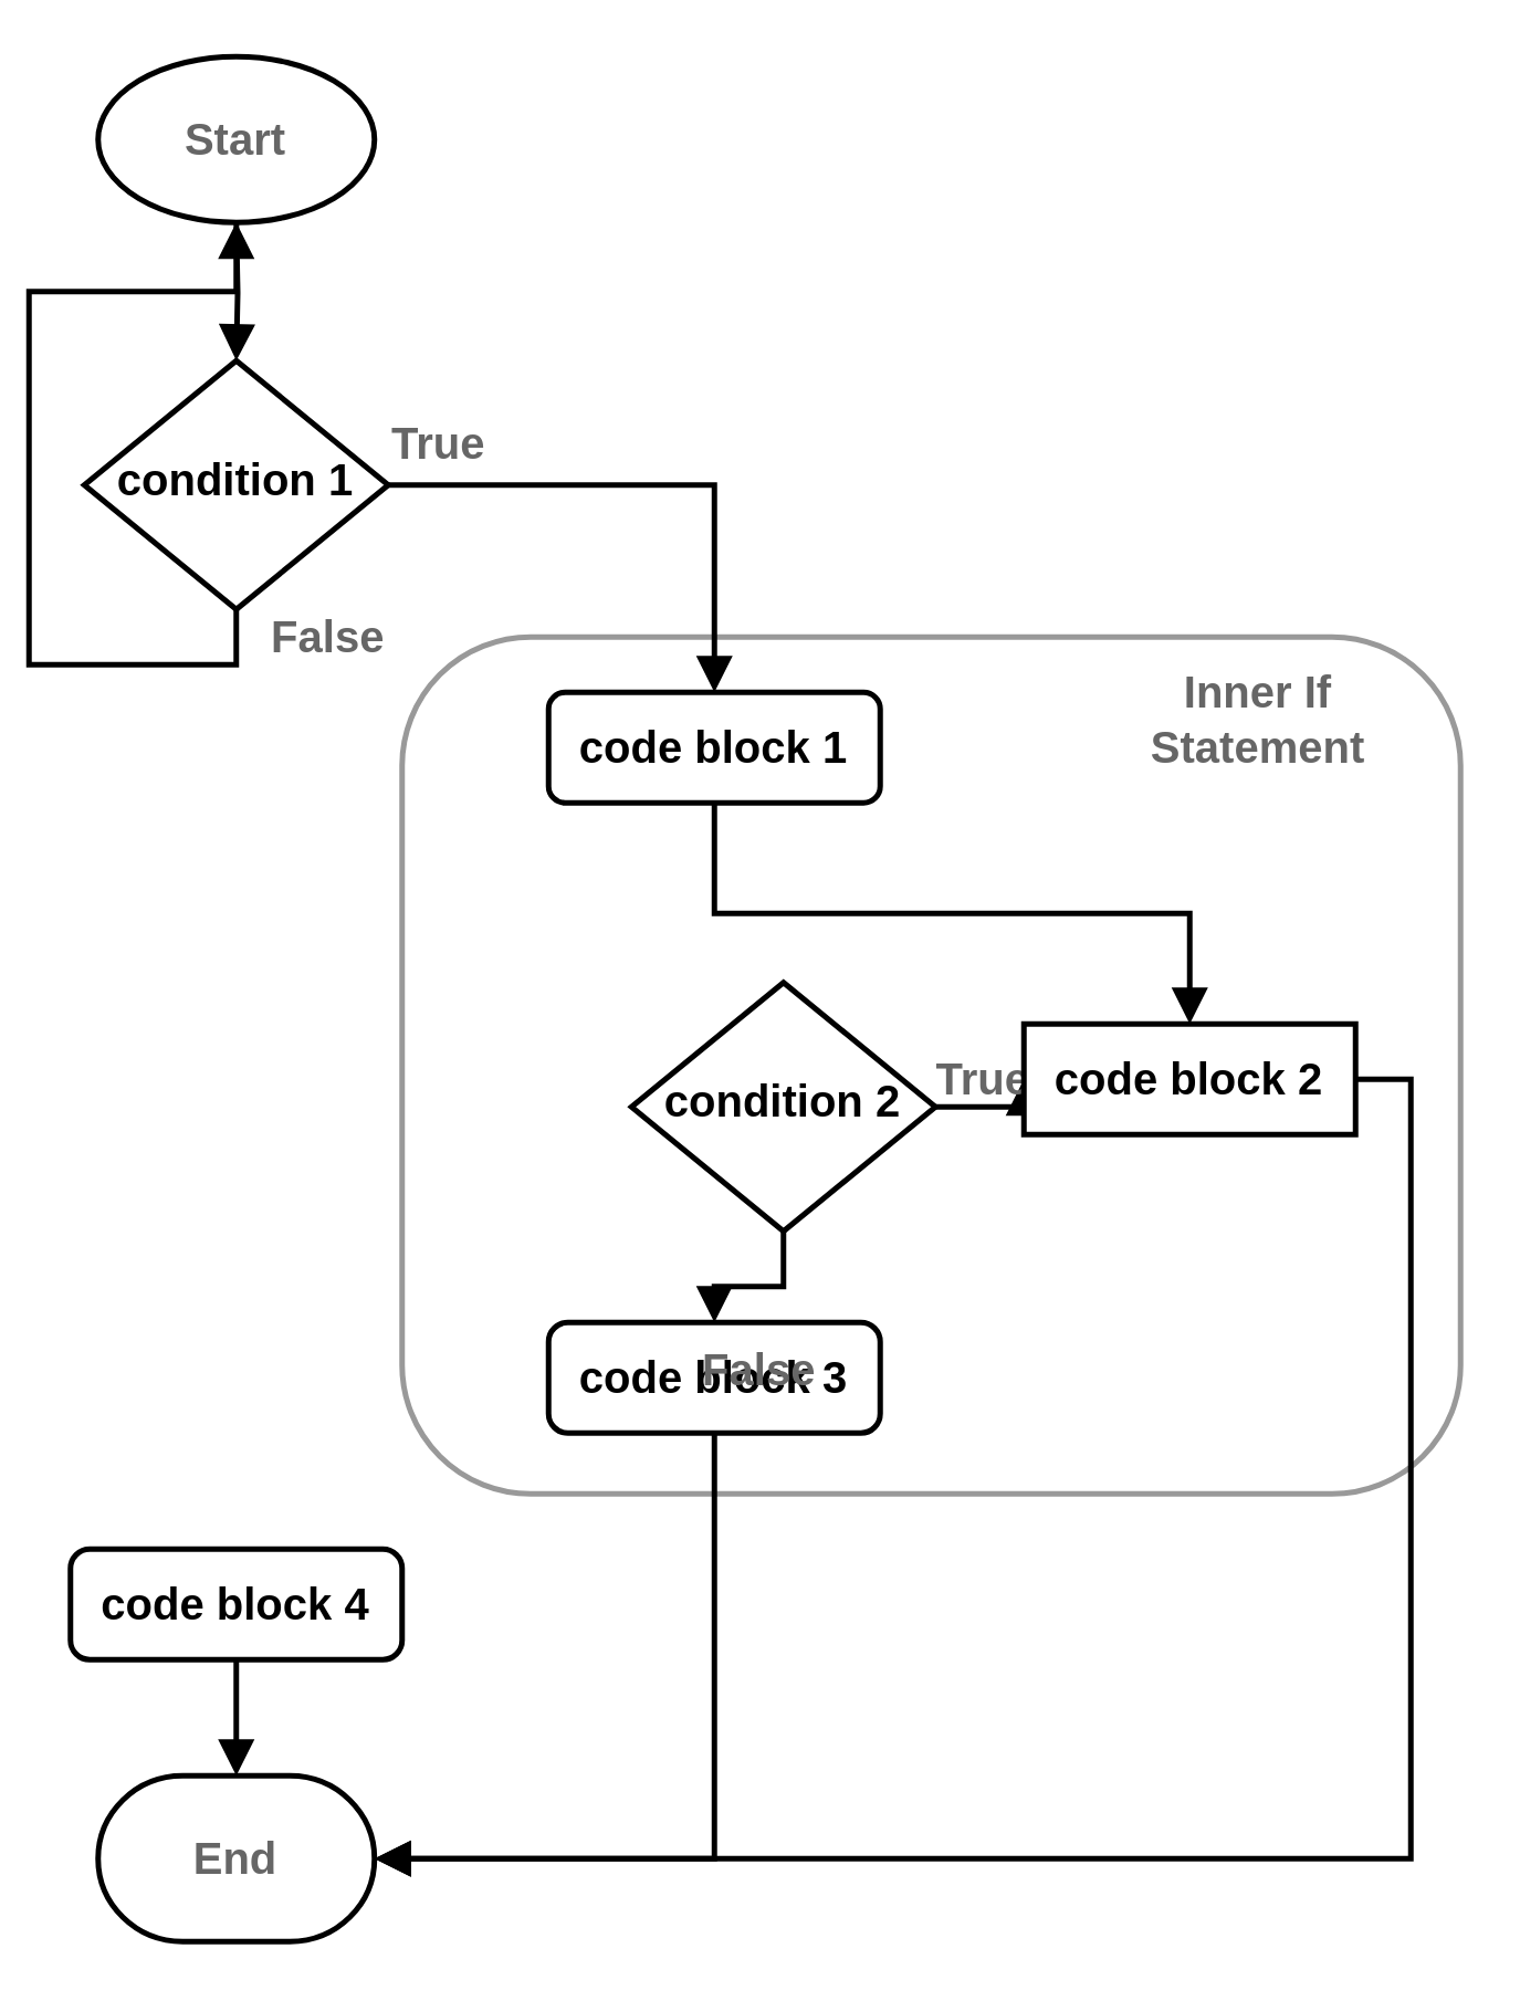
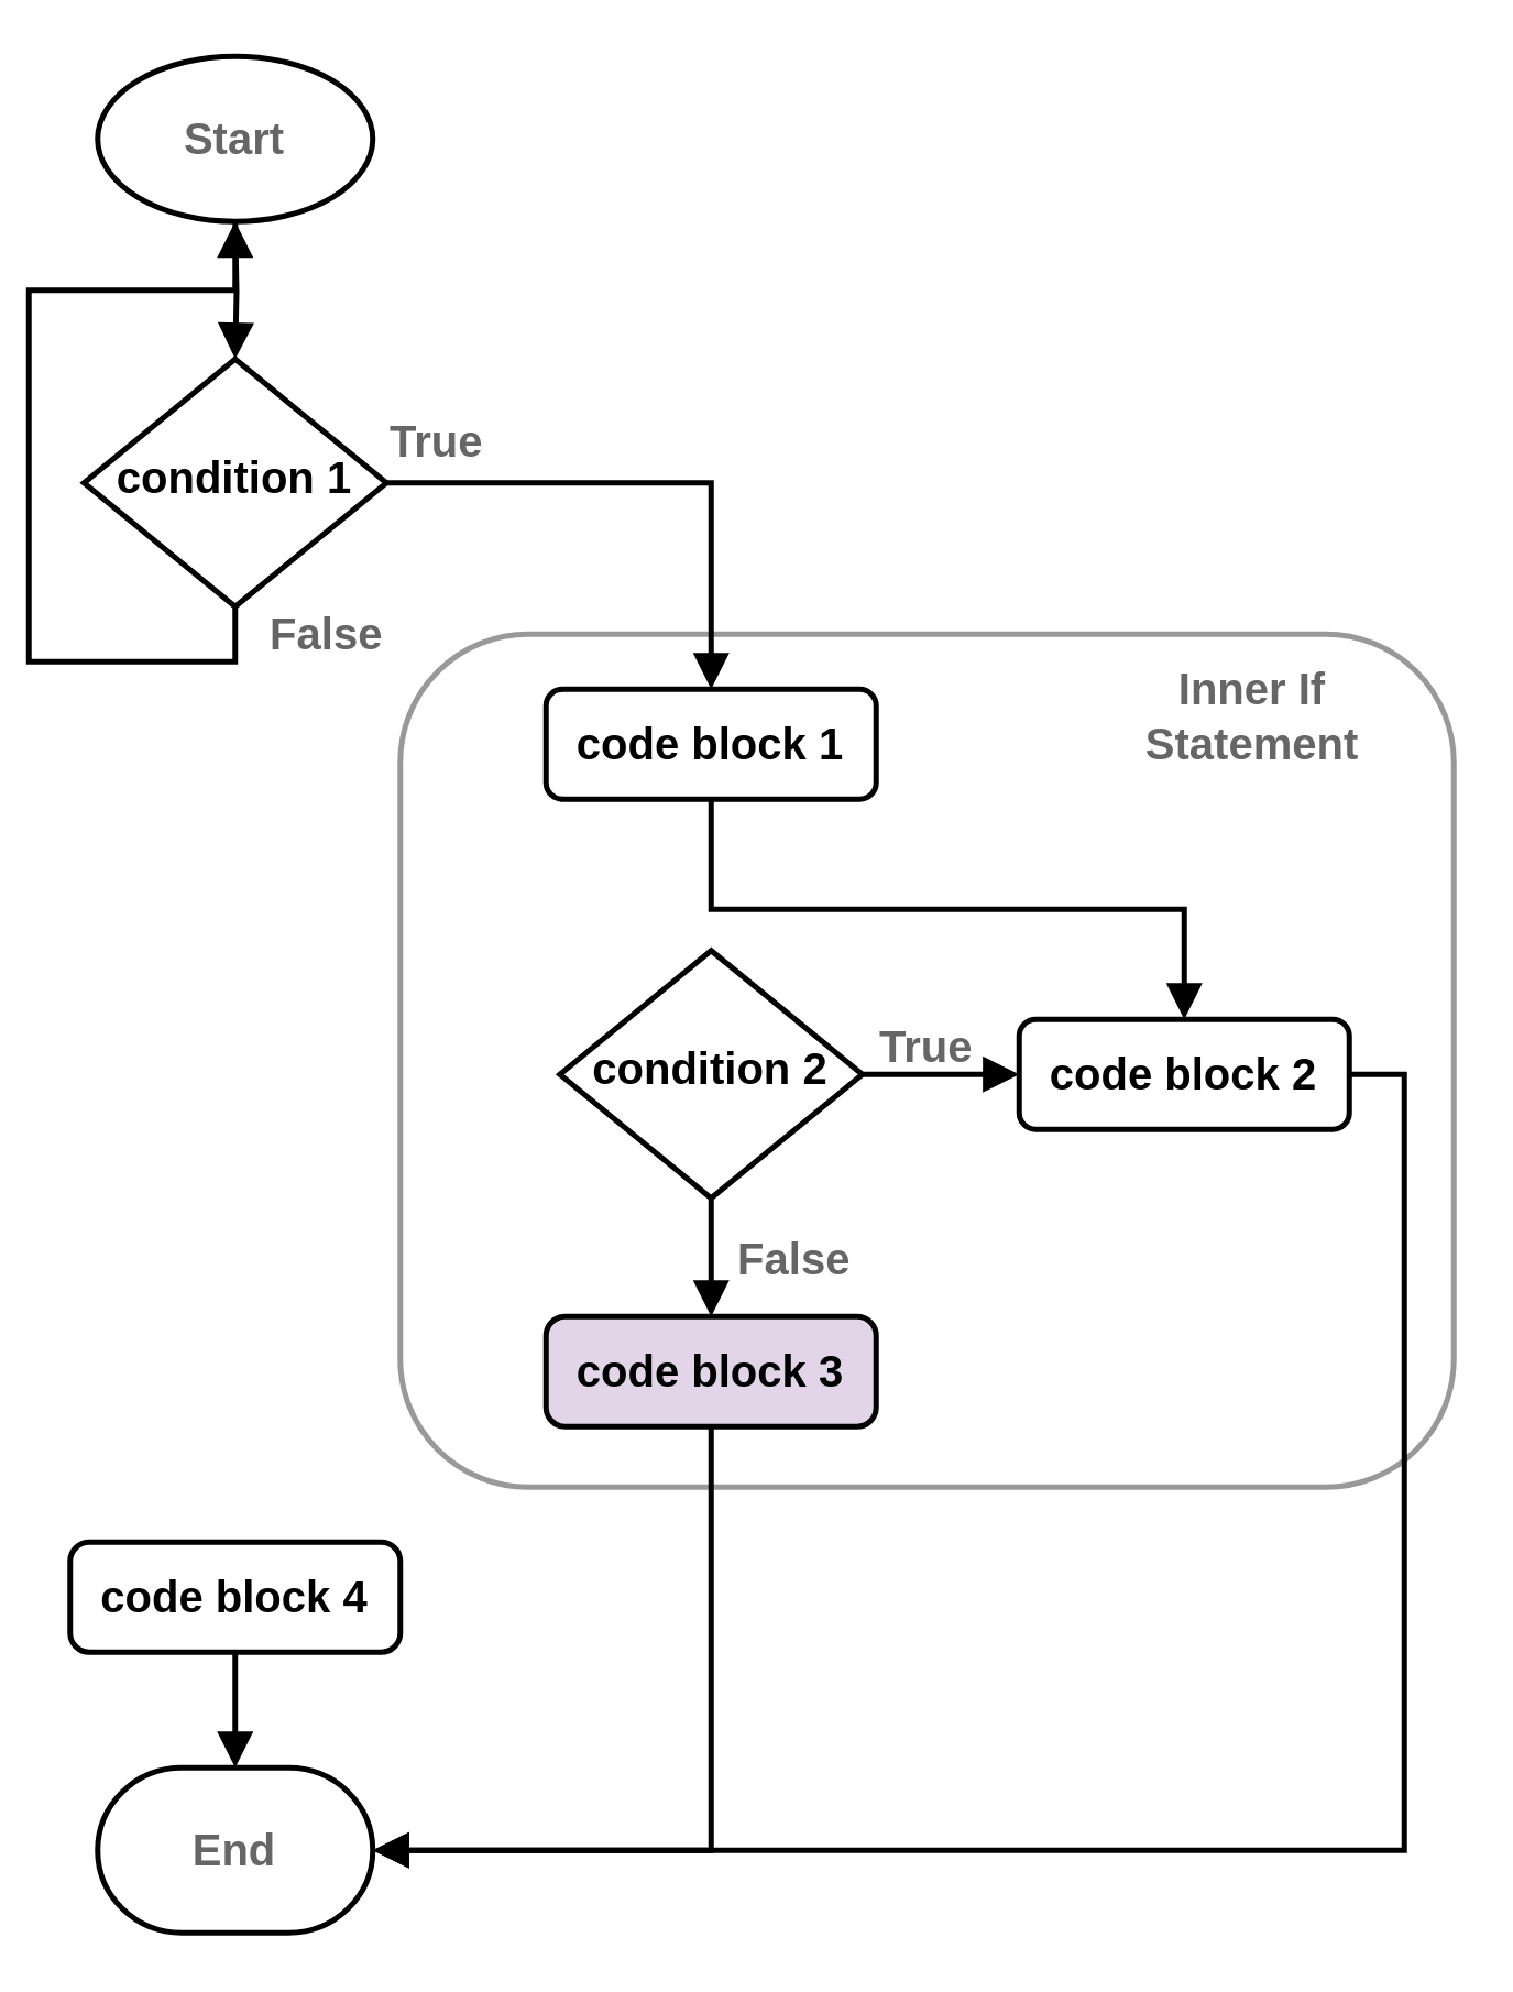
- <mxCell id="17" value="code block 2" style="whiteSpace=wrap;html=1;fontSize=16;glass=0;strokeWidth=2;shadow=0;fontStyle=1;rounded=0;" parent="1" vertex="1"><mxGeometry x="365" y="370" width="120" height="40" as="geometry" /></mxCell>
+ <mxCell id="17" value="code block 2" style="rounded=1;whiteSpace=wrap;html=1;fontSize=16;glass=0;strokeWidth=2;shadow=0;fontStyle=1" parent="1" vertex="1"><mxGeometry x="365" y="370" width="120" height="40" as="geometry" /></mxCell>
- <mxCell id="13" value="&lt;div style=&quot;font-size: 16px&quot;&gt;condition 2&lt;br&gt;&lt;/div&gt;" style="rhombus;whiteSpace=wrap;html=1;shadow=0;fontFamily=Helvetica;fontSize=16;align=center;strokeWidth=2;spacing=6;spacingTop=-4;fontStyle=1" parent="1" vertex="1"><mxGeometry x="223" y="355" width="110" height="90" as="geometry" /></mxCell>
+ <mxCell id="13" value="&lt;div style=&quot;font-size: 16px&quot;&gt;condition 2&lt;br&gt;&lt;/div&gt;" style="rhombus;whiteSpace=wrap;html=1;shadow=0;fontFamily=Helvetica;fontSize=16;align=center;strokeWidth=2;spacing=6;spacingTop=-4;fontStyle=1" parent="1" vertex="1"><mxGeometry x="198" y="345" width="110" height="90" as="geometry" /></mxCell>
- <mxCell id="15" value="&lt;div style=&quot;font-size: 16px&quot;&gt;code block 3&lt;br&gt;&lt;/div&gt;" style="rounded=1;whiteSpace=wrap;html=1;absoluteArcSize=1;arcSize=14;strokeWidth=2;shadow=0;fontFamily=Helvetica;fontSize=16;fontColor=#000000;align=center;strokeColor=#000000;fillColor=#ffffff;fontStyle=1" parent="1" vertex="1"><mxGeometry x="193" y="478" width="120" height="40" as="geometry" /></mxCell>
+ <mxCell id="15" value="&lt;div style=&quot;font-size: 16px&quot;&gt;code block 3&lt;br&gt;&lt;/div&gt;" style="rounded=1;whiteSpace=wrap;html=1;absoluteArcSize=1;arcSize=14;strokeWidth=2;shadow=0;fontFamily=Helvetica;fontSize=16;fontColor=#000000;align=center;strokeColor=#000000;fillColor=#e1d5e7;fontStyle=1;" parent="1" vertex="1"><mxGeometry x="193" y="478" width="120" height="40" as="geometry" /></mxCell>
